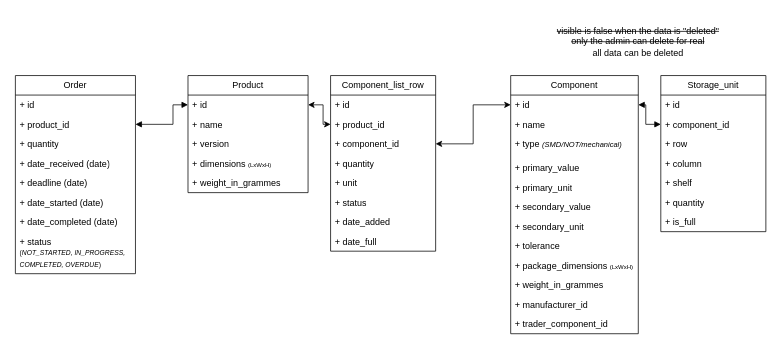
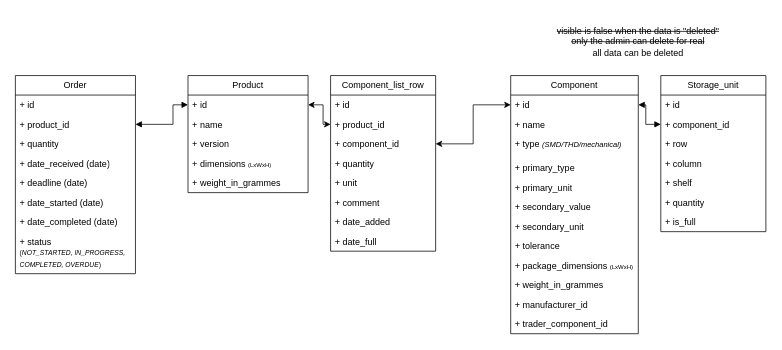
- <mxCell id="23" value="+ type &lt;i&gt;&lt;font style=&quot;font-size: 10px;&quot;&gt;(SMD/NOT/mechanical)&lt;/font&gt;&lt;/i&gt;" style="text;strokeColor=none;fillColor=none;align=left;verticalAlign=top;spacingLeft=4;spacingRight=4;overflow=hidden;rotatable=0;points=[[0,0.5],[1,0.5]];portConstraint=eastwest;whiteSpace=wrap;html=1;" parent="20" vertex="1"><mxGeometry y="78" width="170" height="32" as="geometry" /></mxCell>
+ <mxCell id="23" value="+ type &lt;i&gt;&lt;font style=&quot;font-size: 10px;&quot;&gt;(SMD/THD/mechanical)&lt;/font&gt;&lt;/i&gt;" style="text;strokeColor=none;fillColor=none;align=left;verticalAlign=top;spacingLeft=4;spacingRight=4;overflow=hidden;rotatable=0;points=[[0,0.5],[1,0.5]];portConstraint=eastwest;whiteSpace=wrap;html=1;" parent="20" vertex="1"><mxGeometry y="78" width="170" height="32" as="geometry" /></mxCell>
- <mxCell id="24" value="+ primary_value" style="text;strokeColor=none;fillColor=none;align=left;verticalAlign=top;spacingLeft=4;spacingRight=4;overflow=hidden;rotatable=0;points=[[0,0.5],[1,0.5]];portConstraint=eastwest;whiteSpace=wrap;html=1;" parent="20" vertex="1"><mxGeometry y="110" width="170" height="26" as="geometry" /></mxCell>
+ <mxCell id="24" value="+ primary_type" style="text;strokeColor=none;fillColor=none;align=left;verticalAlign=top;spacingLeft=4;spacingRight=4;overflow=hidden;rotatable=0;points=[[0,0.5],[1,0.5]];portConstraint=eastwest;whiteSpace=wrap;html=1;" parent="20" vertex="1"><mxGeometry y="110" width="170" height="26" as="geometry" /></mxCell>
- <mxCell id="48" value="+ status" style="text;strokeColor=none;fillColor=none;align=left;verticalAlign=top;spacingLeft=4;spacingRight=4;overflow=hidden;rotatable=0;points=[[0,0.5],[1,0.5]];portConstraint=eastwest;whiteSpace=wrap;html=1;" parent="42" vertex="1"><mxGeometry y="156" width="140" height="26" as="geometry" /></mxCell>
+ <mxCell id="48" value="+ comment" style="text;strokeColor=none;fillColor=none;align=left;verticalAlign=top;spacingLeft=4;spacingRight=4;overflow=hidden;rotatable=0;points=[[0,0.5],[1,0.5]];portConstraint=eastwest;whiteSpace=wrap;html=1;" parent="42" vertex="1"><mxGeometry y="156" width="140" height="26" as="geometry" /></mxCell>
